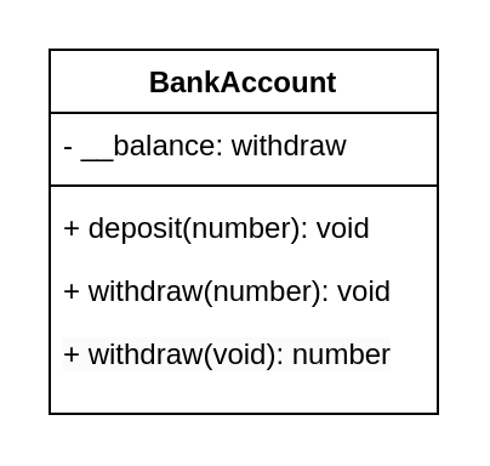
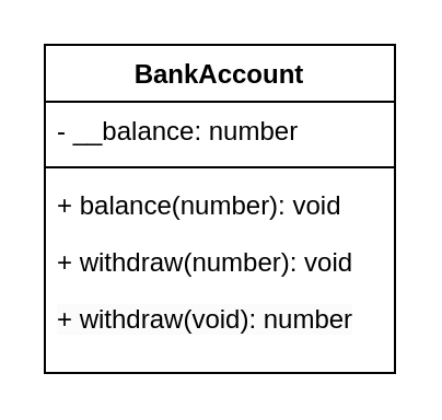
- <mxCell id="3" value="- __balance: withdraw" style="text;strokeColor=none;fillColor=none;align=left;verticalAlign=top;spacingLeft=4;spacingRight=4;overflow=hidden;rotatable=0;points=[[0,0.5],[1,0.5]];portConstraint=eastwest;whiteSpace=wrap;html=1;" vertex="1" parent="2"><mxGeometry y="26" width="160" height="26" as="geometry" /></mxCell>
+ <mxCell id="3" value="- __balance: number" style="text;strokeColor=none;fillColor=none;align=left;verticalAlign=top;spacingLeft=4;spacingRight=4;overflow=hidden;rotatable=0;points=[[0,0.5],[1,0.5]];portConstraint=eastwest;whiteSpace=wrap;html=1;" vertex="1" parent="2"><mxGeometry y="26" width="160" height="26" as="geometry" /></mxCell>
- <mxCell id="5" value="+ deposit(number): void" style="text;strokeColor=none;fillColor=none;align=left;verticalAlign=top;spacingLeft=4;spacingRight=4;overflow=hidden;rotatable=0;points=[[0,0.5],[1,0.5]];portConstraint=eastwest;whiteSpace=wrap;html=1;" vertex="1" parent="2"><mxGeometry y="60" width="160" height="26" as="geometry" /></mxCell>
+ <mxCell id="5" value="+ balance(number): void" style="text;strokeColor=none;fillColor=none;align=left;verticalAlign=top;spacingLeft=4;spacingRight=4;overflow=hidden;rotatable=0;points=[[0,0.5],[1,0.5]];portConstraint=eastwest;whiteSpace=wrap;html=1;" vertex="1" parent="2"><mxGeometry y="60" width="160" height="26" as="geometry" /></mxCell>
